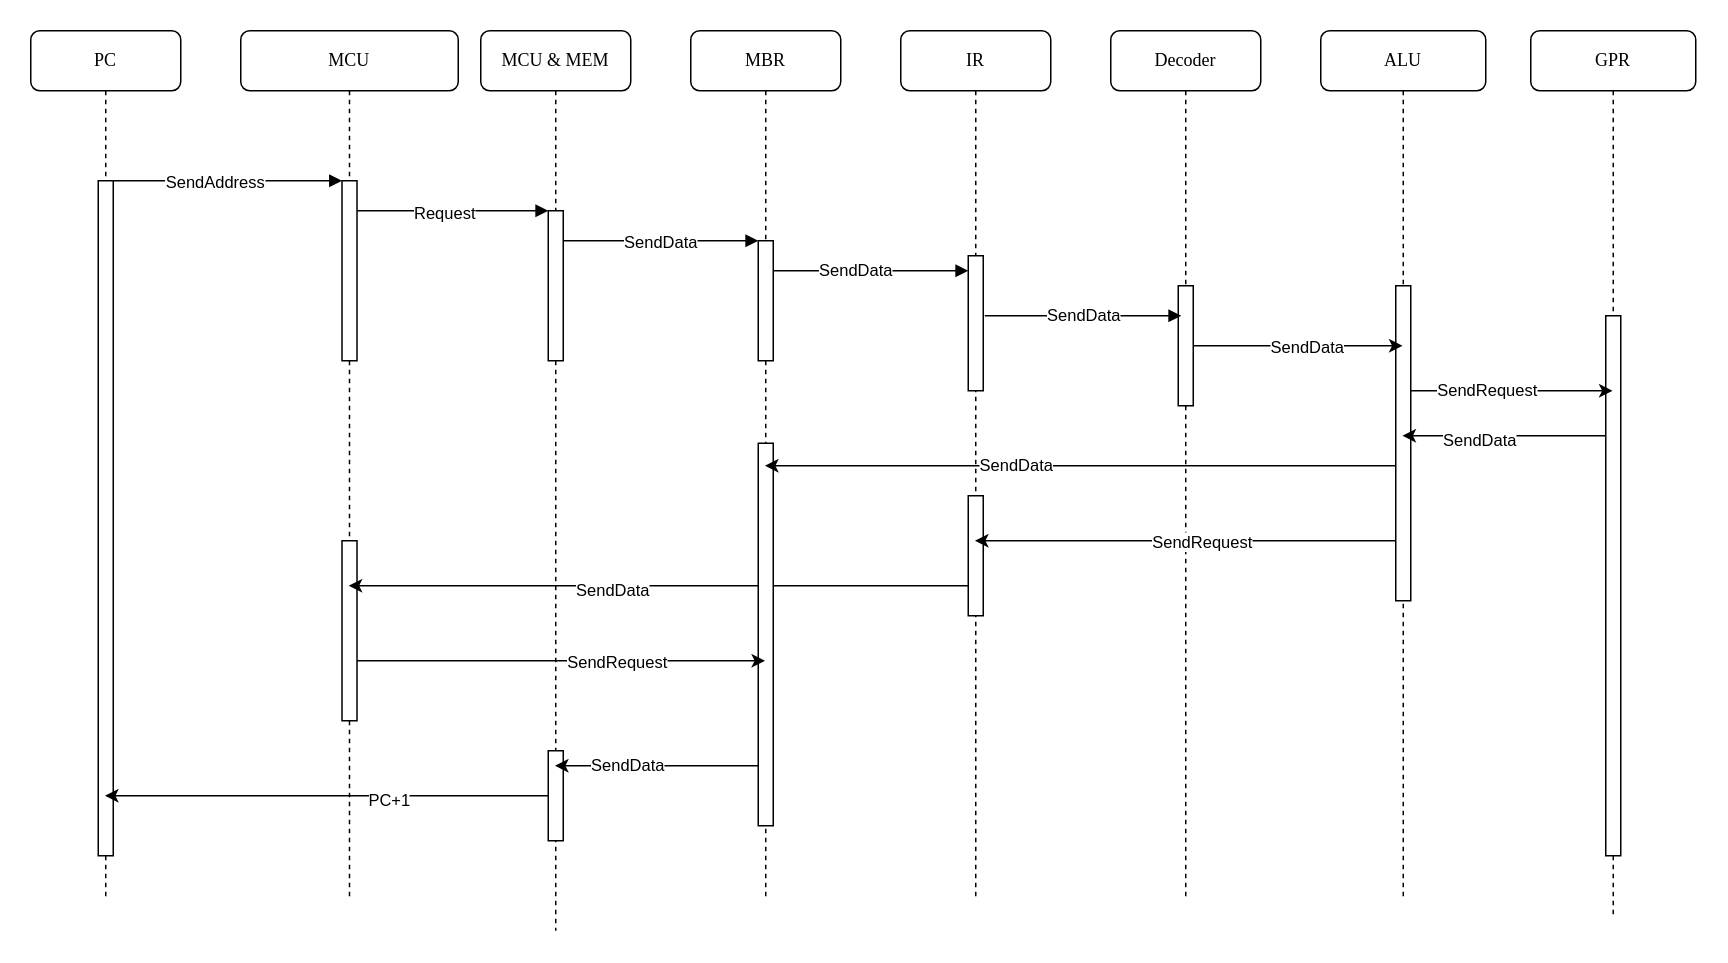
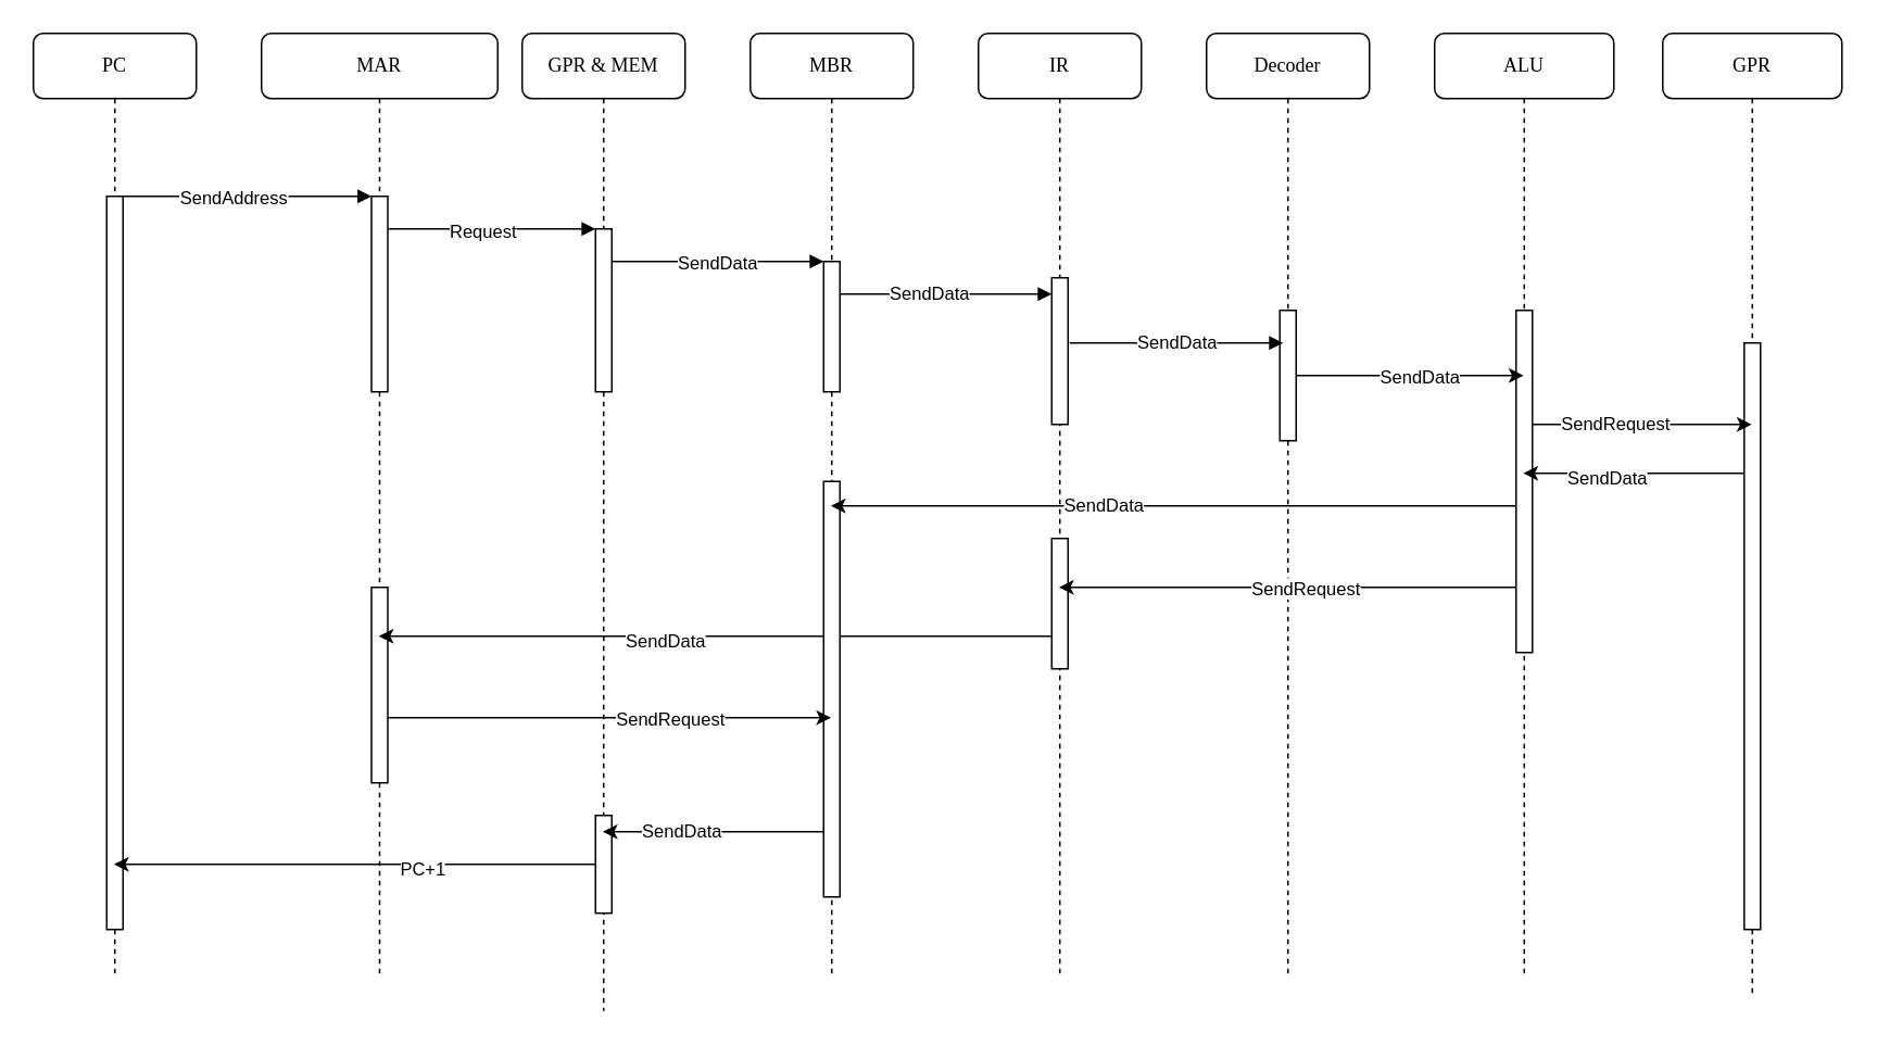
- <mxCell id="2" value="MCU" style="shape=umlLifeline;perimeter=lifelinePerimeter;whiteSpace=wrap;html=1;container=1;collapsible=0;recursiveResize=0;outlineConnect=0;rounded=1;shadow=0;comic=0;labelBackgroundColor=none;strokeWidth=1;fontFamily=Verdana;fontSize=12;align=center;" vertex="1" parent="1"><mxGeometry x="160" y="20" width="145" height="580" as="geometry" /></mxCell>
+ <mxCell id="2" value="MAR" style="shape=umlLifeline;perimeter=lifelinePerimeter;whiteSpace=wrap;html=1;container=1;collapsible=0;recursiveResize=0;outlineConnect=0;rounded=1;shadow=0;comic=0;labelBackgroundColor=none;strokeWidth=1;fontFamily=Verdana;fontSize=12;align=center;" vertex="1" parent="1"><mxGeometry x="160" y="20" width="145" height="580" as="geometry" /></mxCell>
- <mxCell id="5" value="MCU &amp;amp; MEM" style="shape=umlLifeline;perimeter=lifelinePerimeter;whiteSpace=wrap;html=1;container=1;collapsible=0;recursiveResize=0;outlineConnect=0;rounded=1;shadow=0;comic=0;labelBackgroundColor=none;strokeWidth=1;fontFamily=Verdana;fontSize=12;align=center;" vertex="1" parent="1"><mxGeometry x="320" y="20" width="100" height="600" as="geometry" /></mxCell>
+ <mxCell id="5" value="GPR &amp;amp; MEM" style="shape=umlLifeline;perimeter=lifelinePerimeter;whiteSpace=wrap;html=1;container=1;collapsible=0;recursiveResize=0;outlineConnect=0;rounded=1;shadow=0;comic=0;labelBackgroundColor=none;strokeWidth=1;fontFamily=Verdana;fontSize=12;align=center;" vertex="1" parent="1"><mxGeometry x="320" y="20" width="100" height="600" as="geometry" /></mxCell>
